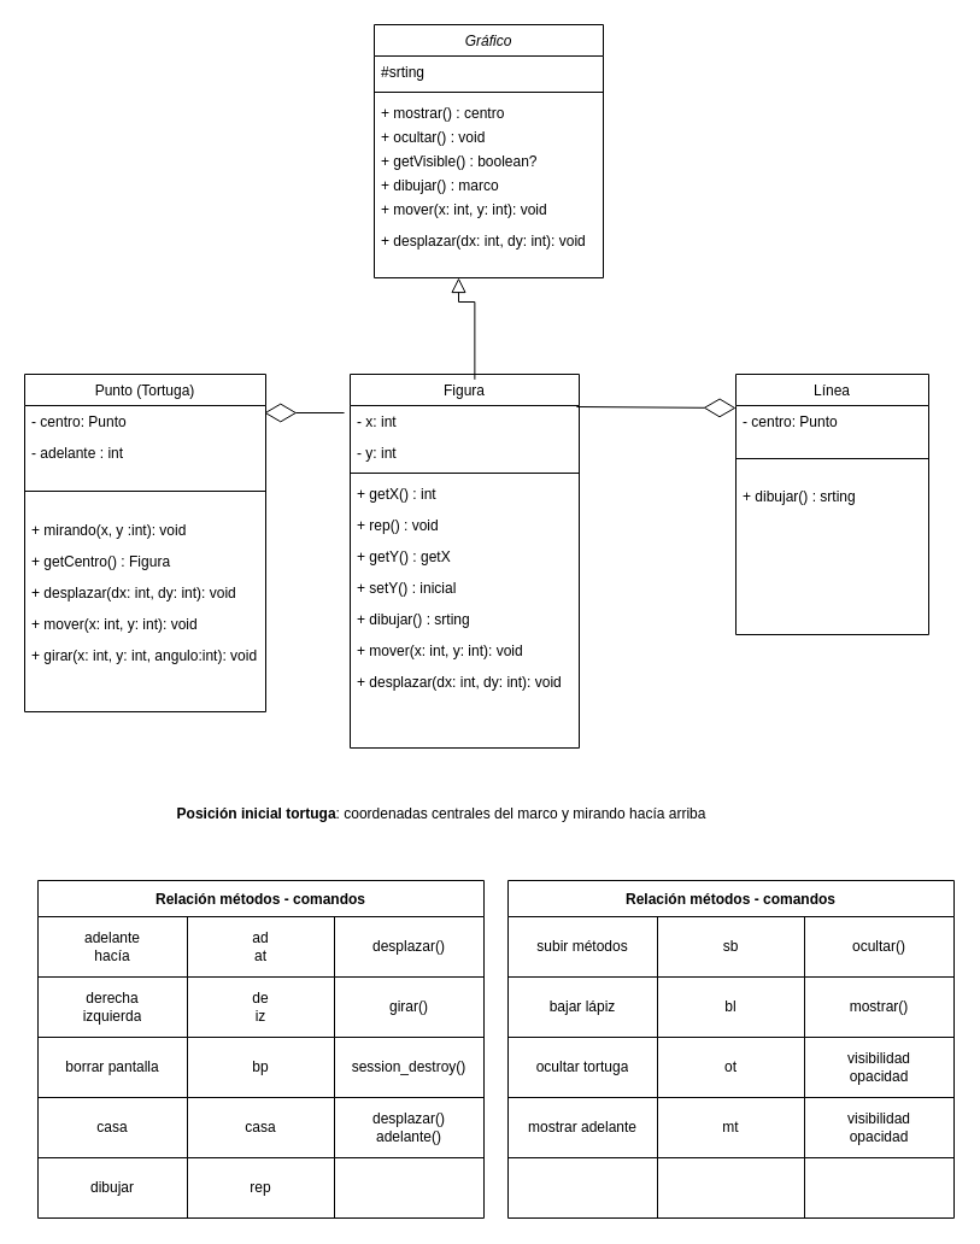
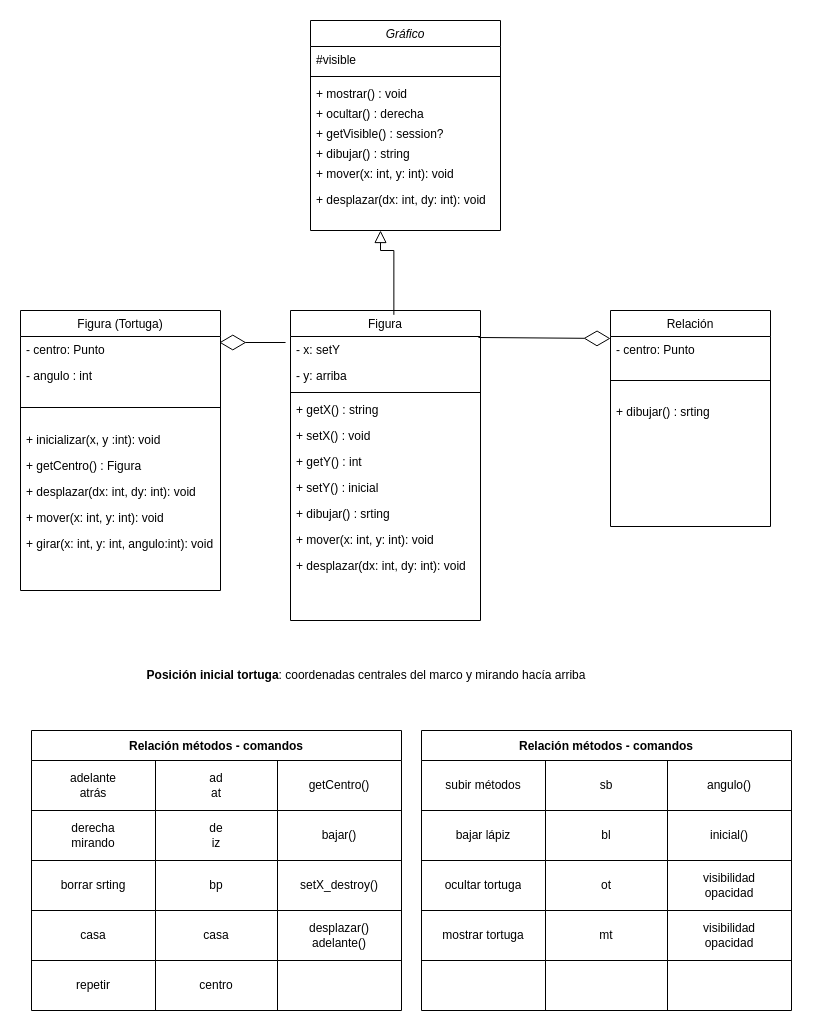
- <mxCell id="3" value="#srting" style="text;align=left;verticalAlign=top;spacingLeft=4;spacingRight=4;overflow=hidden;rotatable=0;points=[[0,0.5],[1,0.5]];portConstraint=eastwest;" parent="2" vertex="1"><mxGeometry y="26" width="190" height="26" as="geometry" /></mxCell>
+ <mxCell id="3" value="#visible" style="text;align=left;verticalAlign=top;spacingLeft=4;spacingRight=4;overflow=hidden;rotatable=0;points=[[0,0.5],[1,0.5]];portConstraint=eastwest;" parent="2" vertex="1"><mxGeometry y="26" width="190" height="26" as="geometry" /></mxCell>
- <mxCell id="5" value="+ mostrar() : centro&#10;&#10;" style="text;align=left;verticalAlign=top;spacingLeft=4;spacingRight=4;overflow=hidden;rotatable=0;points=[[0,0.5],[1,0.5]];portConstraint=eastwest;rounded=0;shadow=0;html=0;" parent="2" vertex="1"><mxGeometry y="60" width="190" height="20" as="geometry" /></mxCell>
+ <mxCell id="5" value="+ mostrar() : void&#10;&#10;" style="text;align=left;verticalAlign=top;spacingLeft=4;spacingRight=4;overflow=hidden;rotatable=0;points=[[0,0.5],[1,0.5]];portConstraint=eastwest;rounded=0;shadow=0;html=0;" parent="2" vertex="1"><mxGeometry y="60" width="190" height="20" as="geometry" /></mxCell>
- <mxCell id="6" value="+ ocultar() : void&#10;&#10;" style="text;align=left;verticalAlign=top;spacingLeft=4;spacingRight=4;overflow=hidden;rotatable=0;points=[[0,0.5],[1,0.5]];portConstraint=eastwest;rounded=0;shadow=0;html=0;" parent="2" vertex="1"><mxGeometry y="80" width="190" height="20" as="geometry" /></mxCell>
+ <mxCell id="6" value="+ ocultar() : derecha&#10;&#10;" style="text;align=left;verticalAlign=top;spacingLeft=4;spacingRight=4;overflow=hidden;rotatable=0;points=[[0,0.5],[1,0.5]];portConstraint=eastwest;rounded=0;shadow=0;html=0;" parent="2" vertex="1"><mxGeometry y="80" width="190" height="20" as="geometry" /></mxCell>
- <mxCell id="7" value="+ getVisible() : boolean?&#10;" style="text;align=left;verticalAlign=top;spacingLeft=4;spacingRight=4;overflow=hidden;rotatable=0;points=[[0,0.5],[1,0.5]];portConstraint=eastwest;rounded=0;shadow=0;html=0;" parent="2" vertex="1"><mxGeometry y="100" width="190" height="20" as="geometry" /></mxCell>
+ <mxCell id="7" value="+ getVisible() : session?&#10;" style="text;align=left;verticalAlign=top;spacingLeft=4;spacingRight=4;overflow=hidden;rotatable=0;points=[[0,0.5],[1,0.5]];portConstraint=eastwest;rounded=0;shadow=0;html=0;" parent="2" vertex="1"><mxGeometry y="100" width="190" height="20" as="geometry" /></mxCell>
- <mxCell id="8" value="+ dibujar() : marco&#10;" style="text;align=left;verticalAlign=top;spacingLeft=4;spacingRight=4;overflow=hidden;rotatable=0;points=[[0,0.5],[1,0.5]];portConstraint=eastwest;rounded=0;shadow=0;html=0;" parent="2" vertex="1"><mxGeometry y="120" width="190" height="20" as="geometry" /></mxCell>
+ <mxCell id="8" value="+ dibujar() : string&#10;" style="text;align=left;verticalAlign=top;spacingLeft=4;spacingRight=4;overflow=hidden;rotatable=0;points=[[0,0.5],[1,0.5]];portConstraint=eastwest;rounded=0;shadow=0;html=0;" parent="2" vertex="1"><mxGeometry y="120" width="190" height="20" as="geometry" /></mxCell>
- <mxCell id="23" value="Punto (Tortuga)" style="swimlane;fontStyle=0;align=center;verticalAlign=top;childLayout=stackLayout;horizontal=1;startSize=26;horizontalStack=0;resizeParent=1;resizeLast=0;collapsible=1;marginBottom=0;rounded=0;shadow=0;strokeWidth=1;" parent="1" vertex="1"><mxGeometry x="20" y="310" width="200" height="280" as="geometry"><mxRectangle x="340" y="380" width="170" height="26" as="alternateBounds" /></mxGeometry></mxCell>
+ <mxCell id="23" value="Figura (Tortuga)" style="swimlane;fontStyle=0;align=center;verticalAlign=top;childLayout=stackLayout;horizontal=1;startSize=26;horizontalStack=0;resizeParent=1;resizeLast=0;collapsible=1;marginBottom=0;rounded=0;shadow=0;strokeWidth=1;" parent="1" vertex="1"><mxGeometry x="20" y="310" width="200" height="280" as="geometry"><mxRectangle x="340" y="380" width="170" height="26" as="alternateBounds" /></mxGeometry></mxCell>
- <mxCell id="32" value="Línea" style="swimlane;fontStyle=0;align=center;verticalAlign=top;childLayout=stackLayout;horizontal=1;startSize=26;horizontalStack=0;resizeParent=1;resizeLast=0;collapsible=1;marginBottom=0;rounded=0;shadow=0;strokeWidth=1;" parent="1" vertex="1"><mxGeometry x="610" y="310" width="160" height="216" as="geometry"><mxRectangle x="550" y="140" width="160" height="26" as="alternateBounds" /></mxGeometry></mxCell>
+ <mxCell id="32" value="Relación" style="swimlane;fontStyle=0;align=center;verticalAlign=top;childLayout=stackLayout;horizontal=1;startSize=26;horizontalStack=0;resizeParent=1;resizeLast=0;collapsible=1;marginBottom=0;rounded=0;shadow=0;strokeWidth=1;" parent="1" vertex="1"><mxGeometry x="610" y="310" width="160" height="216" as="geometry"><mxRectangle x="550" y="140" width="160" height="26" as="alternateBounds" /></mxGeometry></mxCell>
- <mxCell id="12" value="- x: int" style="text;align=left;verticalAlign=top;spacingLeft=4;spacingRight=4;overflow=hidden;rotatable=0;points=[[0,0.5],[1,0.5]];portConstraint=eastwest;" parent="11" vertex="1"><mxGeometry y="26" width="190" height="26" as="geometry" /></mxCell>
+ <mxCell id="12" value="- x: setY" style="text;align=left;verticalAlign=top;spacingLeft=4;spacingRight=4;overflow=hidden;rotatable=0;points=[[0,0.5],[1,0.5]];portConstraint=eastwest;" parent="11" vertex="1"><mxGeometry y="26" width="190" height="26" as="geometry" /></mxCell>
- <mxCell id="25" value="- adelante : int" style="text;align=left;verticalAlign=top;spacingLeft=4;spacingRight=4;overflow=hidden;rotatable=0;points=[[0,0.5],[1,0.5]];portConstraint=eastwest;" parent="23" vertex="1"><mxGeometry y="52" width="200" height="26" as="geometry" /></mxCell>
+ <mxCell id="25" value="- angulo : int" style="text;align=left;verticalAlign=top;spacingLeft=4;spacingRight=4;overflow=hidden;rotatable=0;points=[[0,0.5],[1,0.5]];portConstraint=eastwest;" parent="23" vertex="1"><mxGeometry y="52" width="200" height="26" as="geometry" /></mxCell>
- <mxCell id="13" value="- y: int" style="text;align=left;verticalAlign=top;spacingLeft=4;spacingRight=4;overflow=hidden;rotatable=0;points=[[0,0.5],[1,0.5]];portConstraint=eastwest;rounded=0;shadow=0;html=0;" parent="11" vertex="1"><mxGeometry y="52" width="190" height="26" as="geometry" /></mxCell>
+ <mxCell id="13" value="- y: arriba" style="text;align=left;verticalAlign=top;spacingLeft=4;spacingRight=4;overflow=hidden;rotatable=0;points=[[0,0.5],[1,0.5]];portConstraint=eastwest;rounded=0;shadow=0;html=0;" parent="11" vertex="1"><mxGeometry y="52" width="190" height="26" as="geometry" /></mxCell>
- <mxCell id="15" value="+ getX() : int" style="text;align=left;verticalAlign=top;spacingLeft=4;spacingRight=4;overflow=hidden;rotatable=0;points=[[0,0.5],[1,0.5]];portConstraint=eastwest;" parent="11" vertex="1"><mxGeometry y="86" width="190" height="26" as="geometry" /></mxCell>
+ <mxCell id="15" value="+ getX() : string" style="text;align=left;verticalAlign=top;spacingLeft=4;spacingRight=4;overflow=hidden;rotatable=0;points=[[0,0.5],[1,0.5]];portConstraint=eastwest;" parent="11" vertex="1"><mxGeometry y="86" width="190" height="26" as="geometry" /></mxCell>
- <mxCell id="16" value="+ rep() : void" style="text;align=left;verticalAlign=top;spacingLeft=4;spacingRight=4;overflow=hidden;rotatable=0;points=[[0,0.5],[1,0.5]];portConstraint=eastwest;" parent="11" vertex="1"><mxGeometry y="112" width="190" height="26" as="geometry" /></mxCell>
+ <mxCell id="16" value="+ setX() : void" style="text;align=left;verticalAlign=top;spacingLeft=4;spacingRight=4;overflow=hidden;rotatable=0;points=[[0,0.5],[1,0.5]];portConstraint=eastwest;" parent="11" vertex="1"><mxGeometry y="112" width="190" height="26" as="geometry" /></mxCell>
- <mxCell id="27" value="+ mirando(x, y :int): void" style="text;align=left;verticalAlign=top;spacingLeft=4;spacingRight=4;overflow=hidden;rotatable=0;points=[[0,0.5],[1,0.5]];portConstraint=eastwest;" parent="23" vertex="1"><mxGeometry y="116" width="200" height="26" as="geometry" /></mxCell>
+ <mxCell id="27" value="+ inicializar(x, y :int): void" style="text;align=left;verticalAlign=top;spacingLeft=4;spacingRight=4;overflow=hidden;rotatable=0;points=[[0,0.5],[1,0.5]];portConstraint=eastwest;" parent="23" vertex="1"><mxGeometry y="116" width="200" height="26" as="geometry" /></mxCell>
- <mxCell id="17" value="+ getY() : getX" style="text;align=left;verticalAlign=top;spacingLeft=4;spacingRight=4;overflow=hidden;rotatable=0;points=[[0,0.5],[1,0.5]];portConstraint=eastwest;" parent="11" vertex="1"><mxGeometry y="138" width="190" height="26" as="geometry" /></mxCell>
+ <mxCell id="17" value="+ getY() : int" style="text;align=left;verticalAlign=top;spacingLeft=4;spacingRight=4;overflow=hidden;rotatable=0;points=[[0,0.5],[1,0.5]];portConstraint=eastwest;" parent="11" vertex="1"><mxGeometry y="138" width="190" height="26" as="geometry" /></mxCell>
- <mxCell id="40" value="adelante&lt;br&gt;hacía" style="shape=partialRectangle;html=1;whiteSpace=wrap;connectable=0;fillColor=none;top=0;left=0;bottom=0;right=0;overflow=hidden;" vertex="1" parent="39"><mxGeometry width="124" height="50" as="geometry"><mxRectangle width="124" height="50" as="alternateBounds" /></mxGeometry></mxCell>
+ <mxCell id="40" value="adelante&lt;br&gt;atrás" style="shape=partialRectangle;html=1;whiteSpace=wrap;connectable=0;fillColor=none;top=0;left=0;bottom=0;right=0;overflow=hidden;" vertex="1" parent="39"><mxGeometry width="124" height="50" as="geometry"><mxRectangle width="124" height="50" as="alternateBounds" /></mxGeometry></mxCell>
- <mxCell id="42" value="desplazar()" style="shape=partialRectangle;html=1;whiteSpace=wrap;connectable=0;fillColor=none;top=0;left=0;bottom=0;right=0;overflow=hidden;" vertex="1" parent="39"><mxGeometry x="246" width="124" height="50" as="geometry"><mxRectangle width="124" height="50" as="alternateBounds" /></mxGeometry></mxCell>
+ <mxCell id="42" value="getCentro()" style="shape=partialRectangle;html=1;whiteSpace=wrap;connectable=0;fillColor=none;top=0;left=0;bottom=0;right=0;overflow=hidden;" vertex="1" parent="39"><mxGeometry x="246" width="124" height="50" as="geometry"><mxRectangle width="124" height="50" as="alternateBounds" /></mxGeometry></mxCell>
- <mxCell id="63" value="ocultar()" style="shape=partialRectangle;html=1;whiteSpace=wrap;connectable=0;fillColor=none;top=0;left=0;bottom=0;right=0;overflow=hidden;" vertex="1" parent="60"><mxGeometry x="246" width="124" height="50" as="geometry"><mxRectangle width="124" height="50" as="alternateBounds" /></mxGeometry></mxCell>
+ <mxCell id="63" value="angulo()" style="shape=partialRectangle;html=1;whiteSpace=wrap;connectable=0;fillColor=none;top=0;left=0;bottom=0;right=0;overflow=hidden;" vertex="1" parent="60"><mxGeometry x="246" width="124" height="50" as="geometry"><mxRectangle width="124" height="50" as="alternateBounds" /></mxGeometry></mxCell>
- <mxCell id="44" value="derecha&lt;br&gt;izquierda" style="shape=partialRectangle;html=1;whiteSpace=wrap;connectable=0;fillColor=none;top=0;left=0;bottom=0;right=0;overflow=hidden;" vertex="1" parent="43"><mxGeometry width="124" height="50" as="geometry"><mxRectangle width="124" height="50" as="alternateBounds" /></mxGeometry></mxCell>
+ <mxCell id="44" value="derecha&lt;br&gt;mirando" style="shape=partialRectangle;html=1;whiteSpace=wrap;connectable=0;fillColor=none;top=0;left=0;bottom=0;right=0;overflow=hidden;" vertex="1" parent="43"><mxGeometry width="124" height="50" as="geometry"><mxRectangle width="124" height="50" as="alternateBounds" /></mxGeometry></mxCell>
- <mxCell id="46" value="girar()" style="shape=partialRectangle;html=1;whiteSpace=wrap;connectable=0;fillColor=none;top=0;left=0;bottom=0;right=0;overflow=hidden;" vertex="1" parent="43"><mxGeometry x="246" width="124" height="50" as="geometry"><mxRectangle width="124" height="50" as="alternateBounds" /></mxGeometry></mxCell>
+ <mxCell id="46" value="bajar()" style="shape=partialRectangle;html=1;whiteSpace=wrap;connectable=0;fillColor=none;top=0;left=0;bottom=0;right=0;overflow=hidden;" vertex="1" parent="43"><mxGeometry x="246" width="124" height="50" as="geometry"><mxRectangle width="124" height="50" as="alternateBounds" /></mxGeometry></mxCell>
- <mxCell id="67" value="mostrar()" style="shape=partialRectangle;html=1;whiteSpace=wrap;connectable=0;fillColor=none;top=0;left=0;bottom=0;right=0;overflow=hidden;" vertex="1" parent="64"><mxGeometry x="246" width="124" height="50" as="geometry"><mxRectangle width="124" height="50" as="alternateBounds" /></mxGeometry></mxCell>
+ <mxCell id="67" value="inicial()" style="shape=partialRectangle;html=1;whiteSpace=wrap;connectable=0;fillColor=none;top=0;left=0;bottom=0;right=0;overflow=hidden;" vertex="1" parent="64"><mxGeometry x="246" width="124" height="50" as="geometry"><mxRectangle width="124" height="50" as="alternateBounds" /></mxGeometry></mxCell>
- <mxCell id="48" value="borrar pantalla" style="shape=partialRectangle;html=1;whiteSpace=wrap;connectable=0;fillColor=none;top=0;left=0;bottom=0;right=0;overflow=hidden;" vertex="1" parent="47"><mxGeometry width="124" height="50" as="geometry"><mxRectangle width="124" height="50" as="alternateBounds" /></mxGeometry></mxCell>
+ <mxCell id="48" value="borrar srting" style="shape=partialRectangle;html=1;whiteSpace=wrap;connectable=0;fillColor=none;top=0;left=0;bottom=0;right=0;overflow=hidden;" vertex="1" parent="47"><mxGeometry width="124" height="50" as="geometry"><mxRectangle width="124" height="50" as="alternateBounds" /></mxGeometry></mxCell>
- <mxCell id="50" value="session_destroy()" style="shape=partialRectangle;html=1;whiteSpace=wrap;connectable=0;fillColor=none;top=0;left=0;bottom=0;right=0;overflow=hidden;" vertex="1" parent="47"><mxGeometry x="246" width="124" height="50" as="geometry"><mxRectangle width="124" height="50" as="alternateBounds" /></mxGeometry></mxCell>
+ <mxCell id="50" value="setX_destroy()" style="shape=partialRectangle;html=1;whiteSpace=wrap;connectable=0;fillColor=none;top=0;left=0;bottom=0;right=0;overflow=hidden;" vertex="1" parent="47"><mxGeometry x="246" width="124" height="50" as="geometry"><mxRectangle width="124" height="50" as="alternateBounds" /></mxGeometry></mxCell>
- <mxCell id="73" value="mostrar adelante" style="shape=partialRectangle;html=1;whiteSpace=wrap;connectable=0;fillColor=none;top=0;left=0;bottom=0;right=0;overflow=hidden;" vertex="1" parent="72"><mxGeometry width="124" height="50" as="geometry"><mxRectangle width="124" height="50" as="alternateBounds" /></mxGeometry></mxCell>
+ <mxCell id="73" value="mostrar tortuga" style="shape=partialRectangle;html=1;whiteSpace=wrap;connectable=0;fillColor=none;top=0;left=0;bottom=0;right=0;overflow=hidden;" vertex="1" parent="72"><mxGeometry width="124" height="50" as="geometry"><mxRectangle width="124" height="50" as="alternateBounds" /></mxGeometry></mxCell>
- <mxCell id="56" value="dibujar" style="shape=partialRectangle;html=1;whiteSpace=wrap;connectable=0;fillColor=none;top=0;left=0;bottom=0;right=0;overflow=hidden;" vertex="1" parent="55"><mxGeometry width="124" height="50" as="geometry"><mxRectangle width="124" height="50" as="alternateBounds" /></mxGeometry></mxCell>
+ <mxCell id="56" value="repetir" style="shape=partialRectangle;html=1;whiteSpace=wrap;connectable=0;fillColor=none;top=0;left=0;bottom=0;right=0;overflow=hidden;" vertex="1" parent="55"><mxGeometry width="124" height="50" as="geometry"><mxRectangle width="124" height="50" as="alternateBounds" /></mxGeometry></mxCell>
- <mxCell id="57" value="rep" style="shape=partialRectangle;html=1;whiteSpace=wrap;connectable=0;fillColor=none;top=0;left=0;bottom=0;right=0;overflow=hidden;" vertex="1" parent="55"><mxGeometry x="124" width="122" height="50" as="geometry"><mxRectangle width="122" height="50" as="alternateBounds" /></mxGeometry></mxCell>
+ <mxCell id="57" value="centro" style="shape=partialRectangle;html=1;whiteSpace=wrap;connectable=0;fillColor=none;top=0;left=0;bottom=0;right=0;overflow=hidden;" vertex="1" parent="55"><mxGeometry x="124" width="122" height="50" as="geometry"><mxRectangle width="122" height="50" as="alternateBounds" /></mxGeometry></mxCell>
